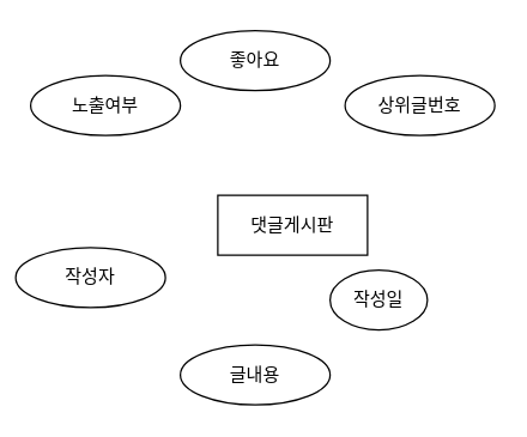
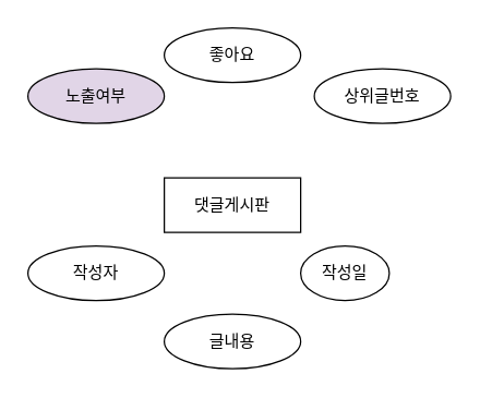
- <mxCell id="8" value="노출여부" style="ellipse;whiteSpace=wrap;html=1;align=center;" vertex="1" parent="1"><mxGeometry x="20" y="50" width="100" height="40" as="geometry" /></mxCell>
+ <mxCell id="8" value="노출여부" style="ellipse;whiteSpace=wrap;html=1;align=center;fillColor=#e1d5e7;" vertex="1" parent="1"><mxGeometry x="20" y="50" width="100" height="40" as="geometry" /></mxCell>
- <mxCell id="2" value="댓글게시판" style="whiteSpace=wrap;html=1;align=center;" vertex="1" parent="1"><mxGeometry x="145" y="130" width="100" height="40" as="geometry" /></mxCell>
+ <mxCell id="2" value="댓글게시판" style="whiteSpace=wrap;html=1;align=center;" vertex="1" parent="1"><mxGeometry x="120" y="130" width="100" height="40" as="geometry" /></mxCell>
- <mxCell id="3" value="작성자" style="ellipse;whiteSpace=wrap;html=1;align=center;" vertex="1" parent="1"><mxGeometry x="10" y="165" width="100" height="40" as="geometry" /></mxCell>
+ <mxCell id="3" value="작성자" style="ellipse;whiteSpace=wrap;html=1;align=center;" vertex="1" parent="1"><mxGeometry x="20" y="180" width="100" height="40" as="geometry" /></mxCell>
